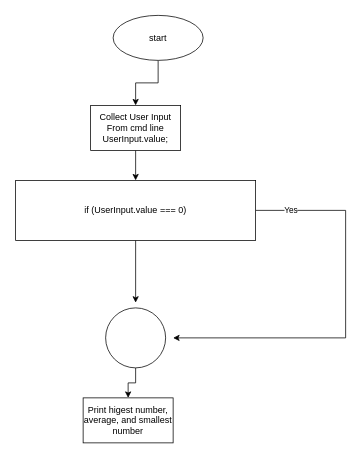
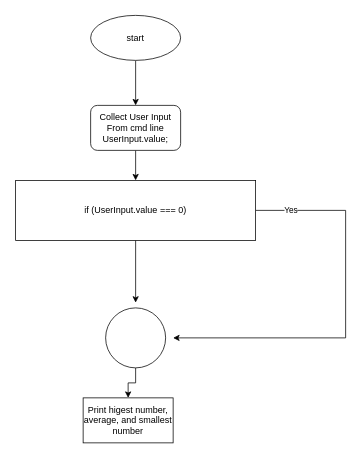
- <mxCell id="3" value="start&lt;br&gt;" style="ellipse;whiteSpace=wrap;html=1;" vertex="1" parent="1"><mxGeometry x="150" y="20" width="120" height="60" as="geometry" /></mxCell>
+ <mxCell id="3" value="start&lt;br&gt;" style="ellipse;whiteSpace=wrap;html=1;" vertex="1" parent="1"><mxGeometry x="120" y="20" width="120" height="60" as="geometry" /></mxCell>
- <mxCell id="5" value="Collect User Input From cmd line&lt;br&gt;UserInput.value;" style="rounded=0;whiteSpace=wrap;html=1;" vertex="1" parent="1"><mxGeometry x="120" y="140" width="120" height="60" as="geometry" /></mxCell>
+ <mxCell id="5" value="Collect User Input From cmd line&lt;br&gt;UserInput.value;" style="whiteSpace=wrap;html=1;rounded=1;" vertex="1" parent="1"><mxGeometry x="120" y="140" width="120" height="60" as="geometry" /></mxCell>
